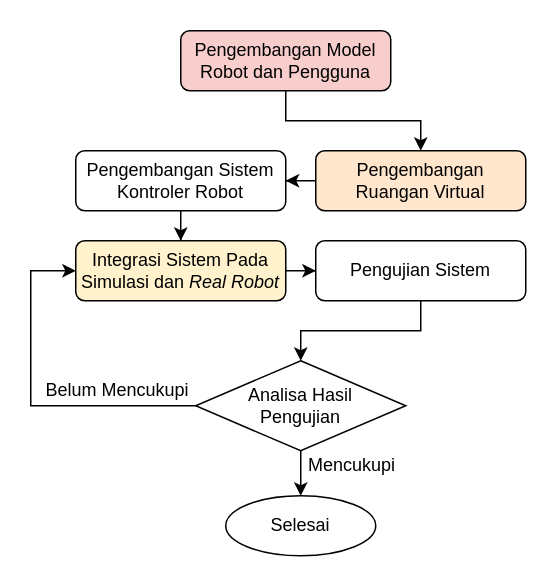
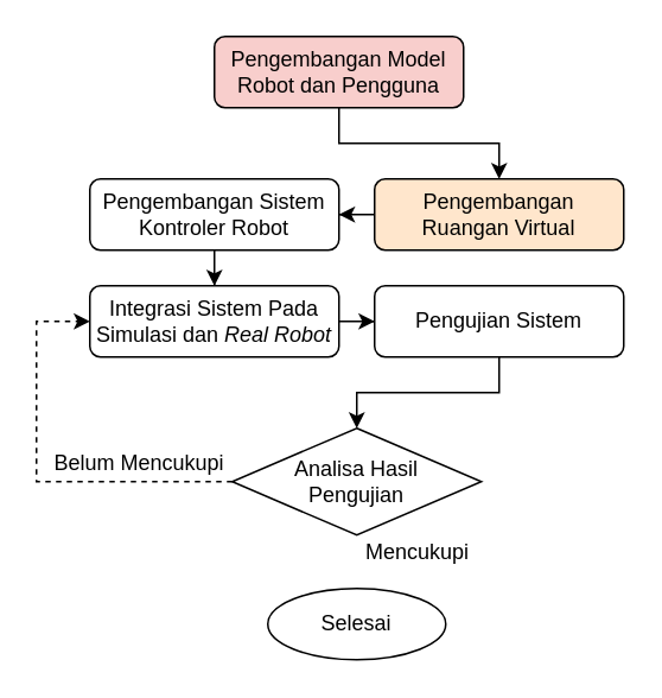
- <mxCell id="7" value="Integrasi Sistem Pada Simulasi dan &lt;i&gt;Real Robot&lt;/i&gt;" style="rounded=1;whiteSpace=wrap;html=1;fillColor=#fff2cc;" parent="1" vertex="1"><mxGeometry x="50" y="160" width="140" height="40" as="geometry" /></mxCell>
+ <mxCell id="7" value="Integrasi Sistem Pada Simulasi dan &lt;i&gt;Real Robot&lt;/i&gt;" style="rounded=1;whiteSpace=wrap;html=1;" parent="1" vertex="1"><mxGeometry x="50" y="160" width="140" height="40" as="geometry" /></mxCell>
- <mxCell id="13" style="edgeStyle=orthogonalEdgeStyle;rounded=0;orthogonalLoop=1;jettySize=auto;html=1;entryX=0;entryY=0.5;entryDx=0;entryDy=0;" edge="1" parent="1" source="14" target="7"><mxGeometry relative="1" as="geometry"><Array as="points"><mxPoint x="20" y="270" /><mxPoint x="20" y="180" /></Array></mxGeometry></mxCell>
+ <mxCell id="13" style="edgeStyle=orthogonalEdgeStyle;rounded=0;orthogonalLoop=1;jettySize=auto;html=1;entryX=0;entryY=0.5;entryDx=0;entryDy=0;dashed=1;" edge="1" parent="1" source="14" target="7"><mxGeometry relative="1" as="geometry"><Array as="points"><mxPoint x="20" y="270" /><mxPoint x="20" y="180" /></Array></mxGeometry></mxCell>
- <mxCell id="12" style="edgeStyle=orthogonalEdgeStyle;rounded=0;orthogonalLoop=1;jettySize=auto;html=1;" edge="1" parent="1" source="14" target="15"><mxGeometry relative="1" as="geometry" /></mxCell>
